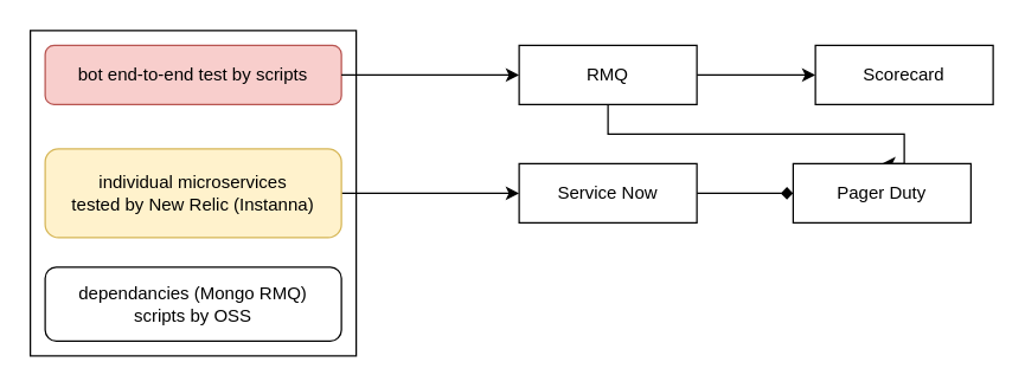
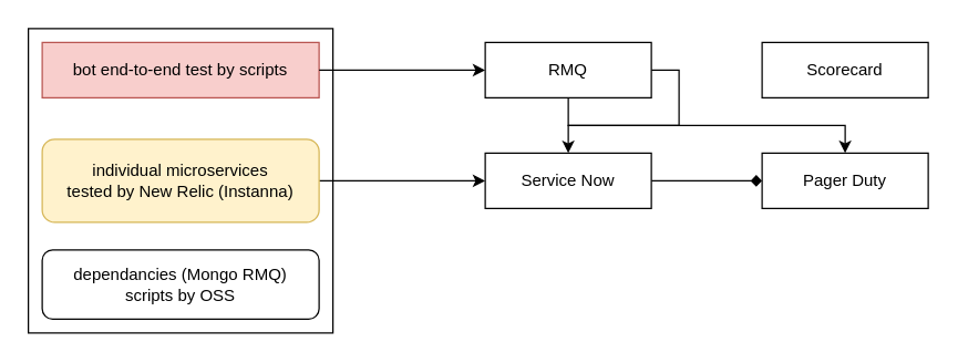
- <mxCell id="3" value="bot end-to-end test by scripts" style="rounded=1;whiteSpace=wrap;html=1;fillColor=#f8cecc;strokeColor=#b85450;" vertex="1" parent="1"><mxGeometry x="30" y="30" width="200" height="40" as="geometry" /></mxCell>
+ <mxCell id="3" value="bot end-to-end test by scripts" style="whiteSpace=wrap;html=1;fillColor=#f8cecc;strokeColor=#b85450;rounded=0;" vertex="1" parent="1"><mxGeometry x="30" y="30" width="200" height="40" as="geometry" /></mxCell>
- <mxCell id="4" style="edgeStyle=orthogonalEdgeStyle;rounded=0;orthogonalLoop=1;jettySize=auto;html=1;exitX=1;exitY=0.5;exitDx=0;exitDy=0;" edge="1" parent="1" source="6" target="8"><mxGeometry relative="1" as="geometry"><mxPoint x="490" y="50" as="targetPoint" /></mxGeometry></mxCell>
+ <mxCell id="4" style="edgeStyle=orthogonalEdgeStyle;rounded=0;orthogonalLoop=1;jettySize=auto;html=1;exitX=1;exitY=0.5;exitDx=0;exitDy=0;" edge="1" parent="1" source="6" target="13"><mxGeometry relative="1" as="geometry"><mxPoint x="490" y="50" as="targetPoint" /></mxGeometry></mxCell>
- <mxCell id="11" value="Pager Duty" style="rounded=0;whiteSpace=wrap;html=1;" vertex="1" parent="1"><mxGeometry x="535" y="110" width="120" height="40" as="geometry" /></mxCell>
+ <mxCell id="11" value="Pager Duty" style="rounded=0;whiteSpace=wrap;html=1;" vertex="1" parent="1"><mxGeometry x="550" y="110" width="120" height="40" as="geometry" /></mxCell>
